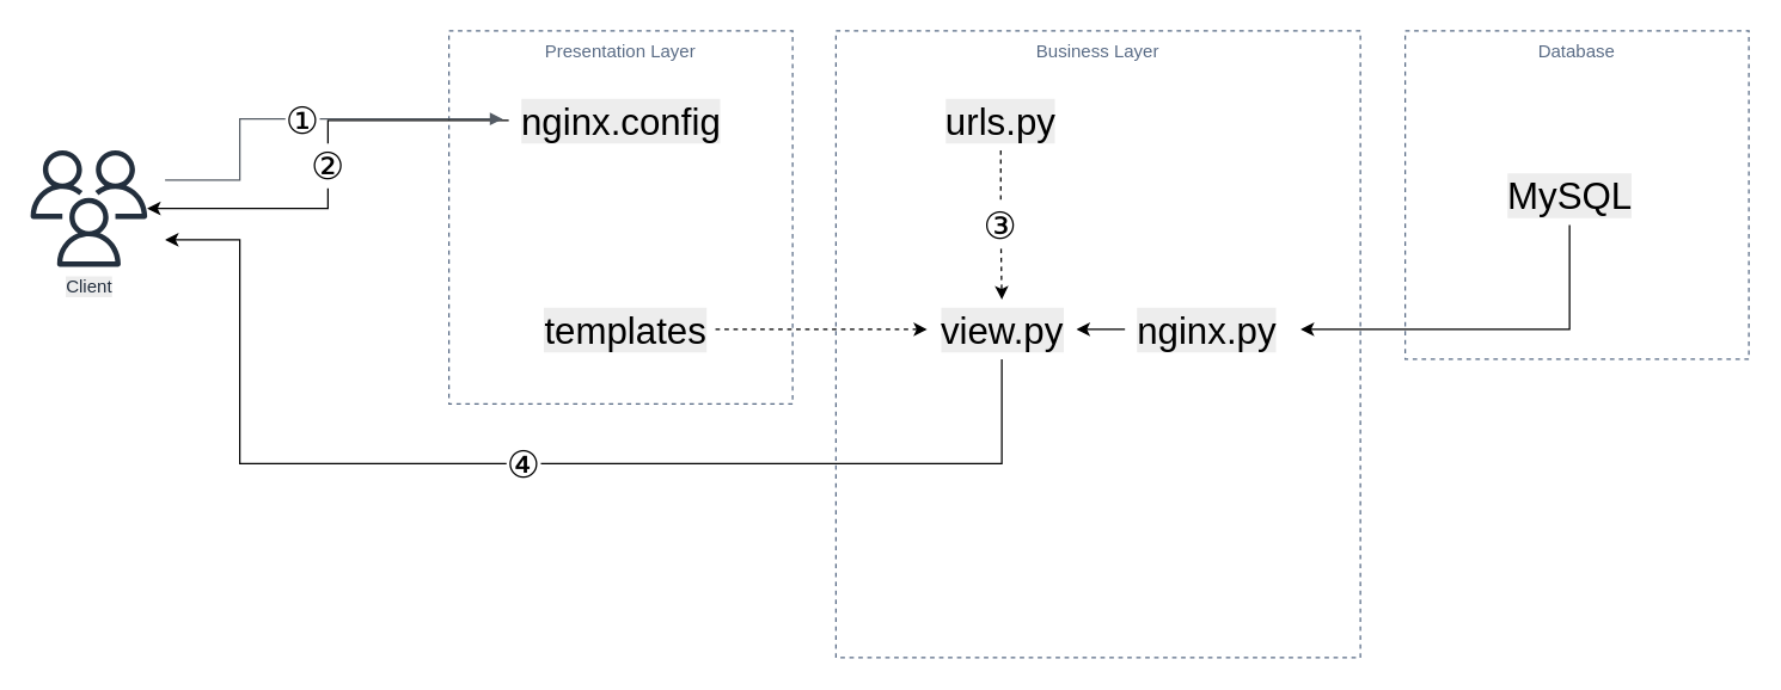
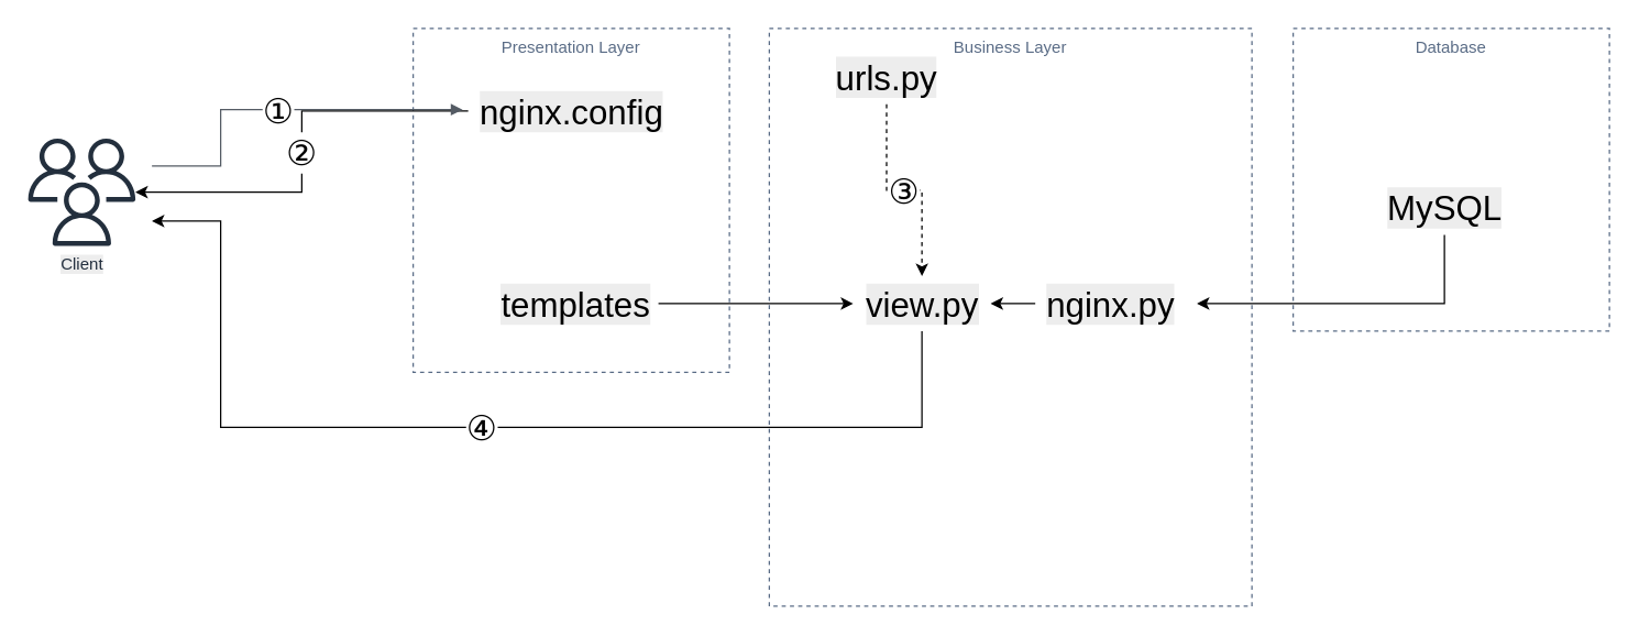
- <mxCell id="6" value="urls.py" style="text;html=1;align=center;verticalAlign=middle;resizable=0;points=[];autosize=1;strokeColor=none;fillColor=none;labelBorderColor=none;labelBackgroundColor=#EDEDED;fontSize=25;" vertex="1" parent="3"><mxGeometry x="65.266" y="40.0" width="90" height="40" as="geometry" /></mxCell>
+ <mxCell id="6" value="urls.py" style="text;html=1;align=center;verticalAlign=middle;resizable=0;points=[];autosize=1;strokeColor=none;fillColor=none;labelBorderColor=none;labelBackgroundColor=#EDEDED;fontSize=25;" vertex="1" parent="3"><mxGeometry x="40.266" y="15" width="90" height="40" as="geometry" /></mxCell>
- <mxCell id="13" value="MySQL" style="text;html=1;align=center;verticalAlign=middle;resizable=0;points=[];autosize=1;strokeColor=none;fillColor=none;labelBorderColor=none;labelBackgroundColor=#EDEDED;fontSize=25;" vertex="1" parent="1"><mxGeometry x="1000" y="110" width="100" height="40" as="geometry" /></mxCell>
+ <mxCell id="13" value="MySQL" style="text;html=1;align=center;verticalAlign=middle;resizable=0;points=[];autosize=1;strokeColor=none;fillColor=none;labelBorderColor=none;labelBackgroundColor=#EDEDED;fontSize=25;" vertex="1" parent="1"><mxGeometry x="1000" y="130" width="100" height="40" as="geometry" /></mxCell>
- <mxCell id="10" style="edgeStyle=orthogonalEdgeStyle;rounded=0;orthogonalLoop=1;jettySize=auto;html=1;fontSize=25;startArrow=none;startFill=0;dashed=1;" edge="1" parent="1" source="11" target="4"><mxGeometry relative="1" as="geometry" /></mxCell>
+ <mxCell id="10" style="edgeStyle=orthogonalEdgeStyle;rounded=0;orthogonalLoop=1;jettySize=auto;html=1;fontSize=25;startArrow=none;startFill=0;" edge="1" parent="1" source="11" target="4"><mxGeometry relative="1" as="geometry" /></mxCell>
